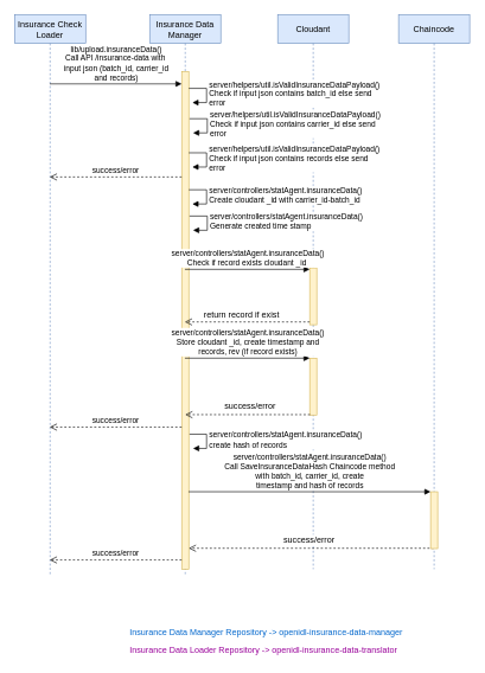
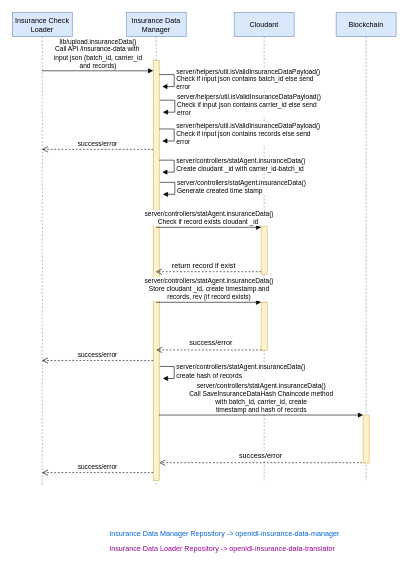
- <mxCell id="13" value="Chaincode" style="shape=umlLifeline;perimeter=lifelinePerimeter;whiteSpace=wrap;html=1;container=1;collapsible=0;recursiveResize=0;outlineConnect=0;fillColor=#dae8fc;strokeColor=#6c8ebf;" parent="1" vertex="1"><mxGeometry x="560" y="20" width="100" height="780" as="geometry" /></mxCell>
+ <mxCell id="13" value="Blockchain" style="shape=umlLifeline;perimeter=lifelinePerimeter;whiteSpace=wrap;html=1;container=1;collapsible=0;recursiveResize=0;outlineConnect=0;fillColor=#dae8fc;strokeColor=#6c8ebf;" parent="1" vertex="1"><mxGeometry x="560" y="20" width="100" height="780" as="geometry" /></mxCell>
